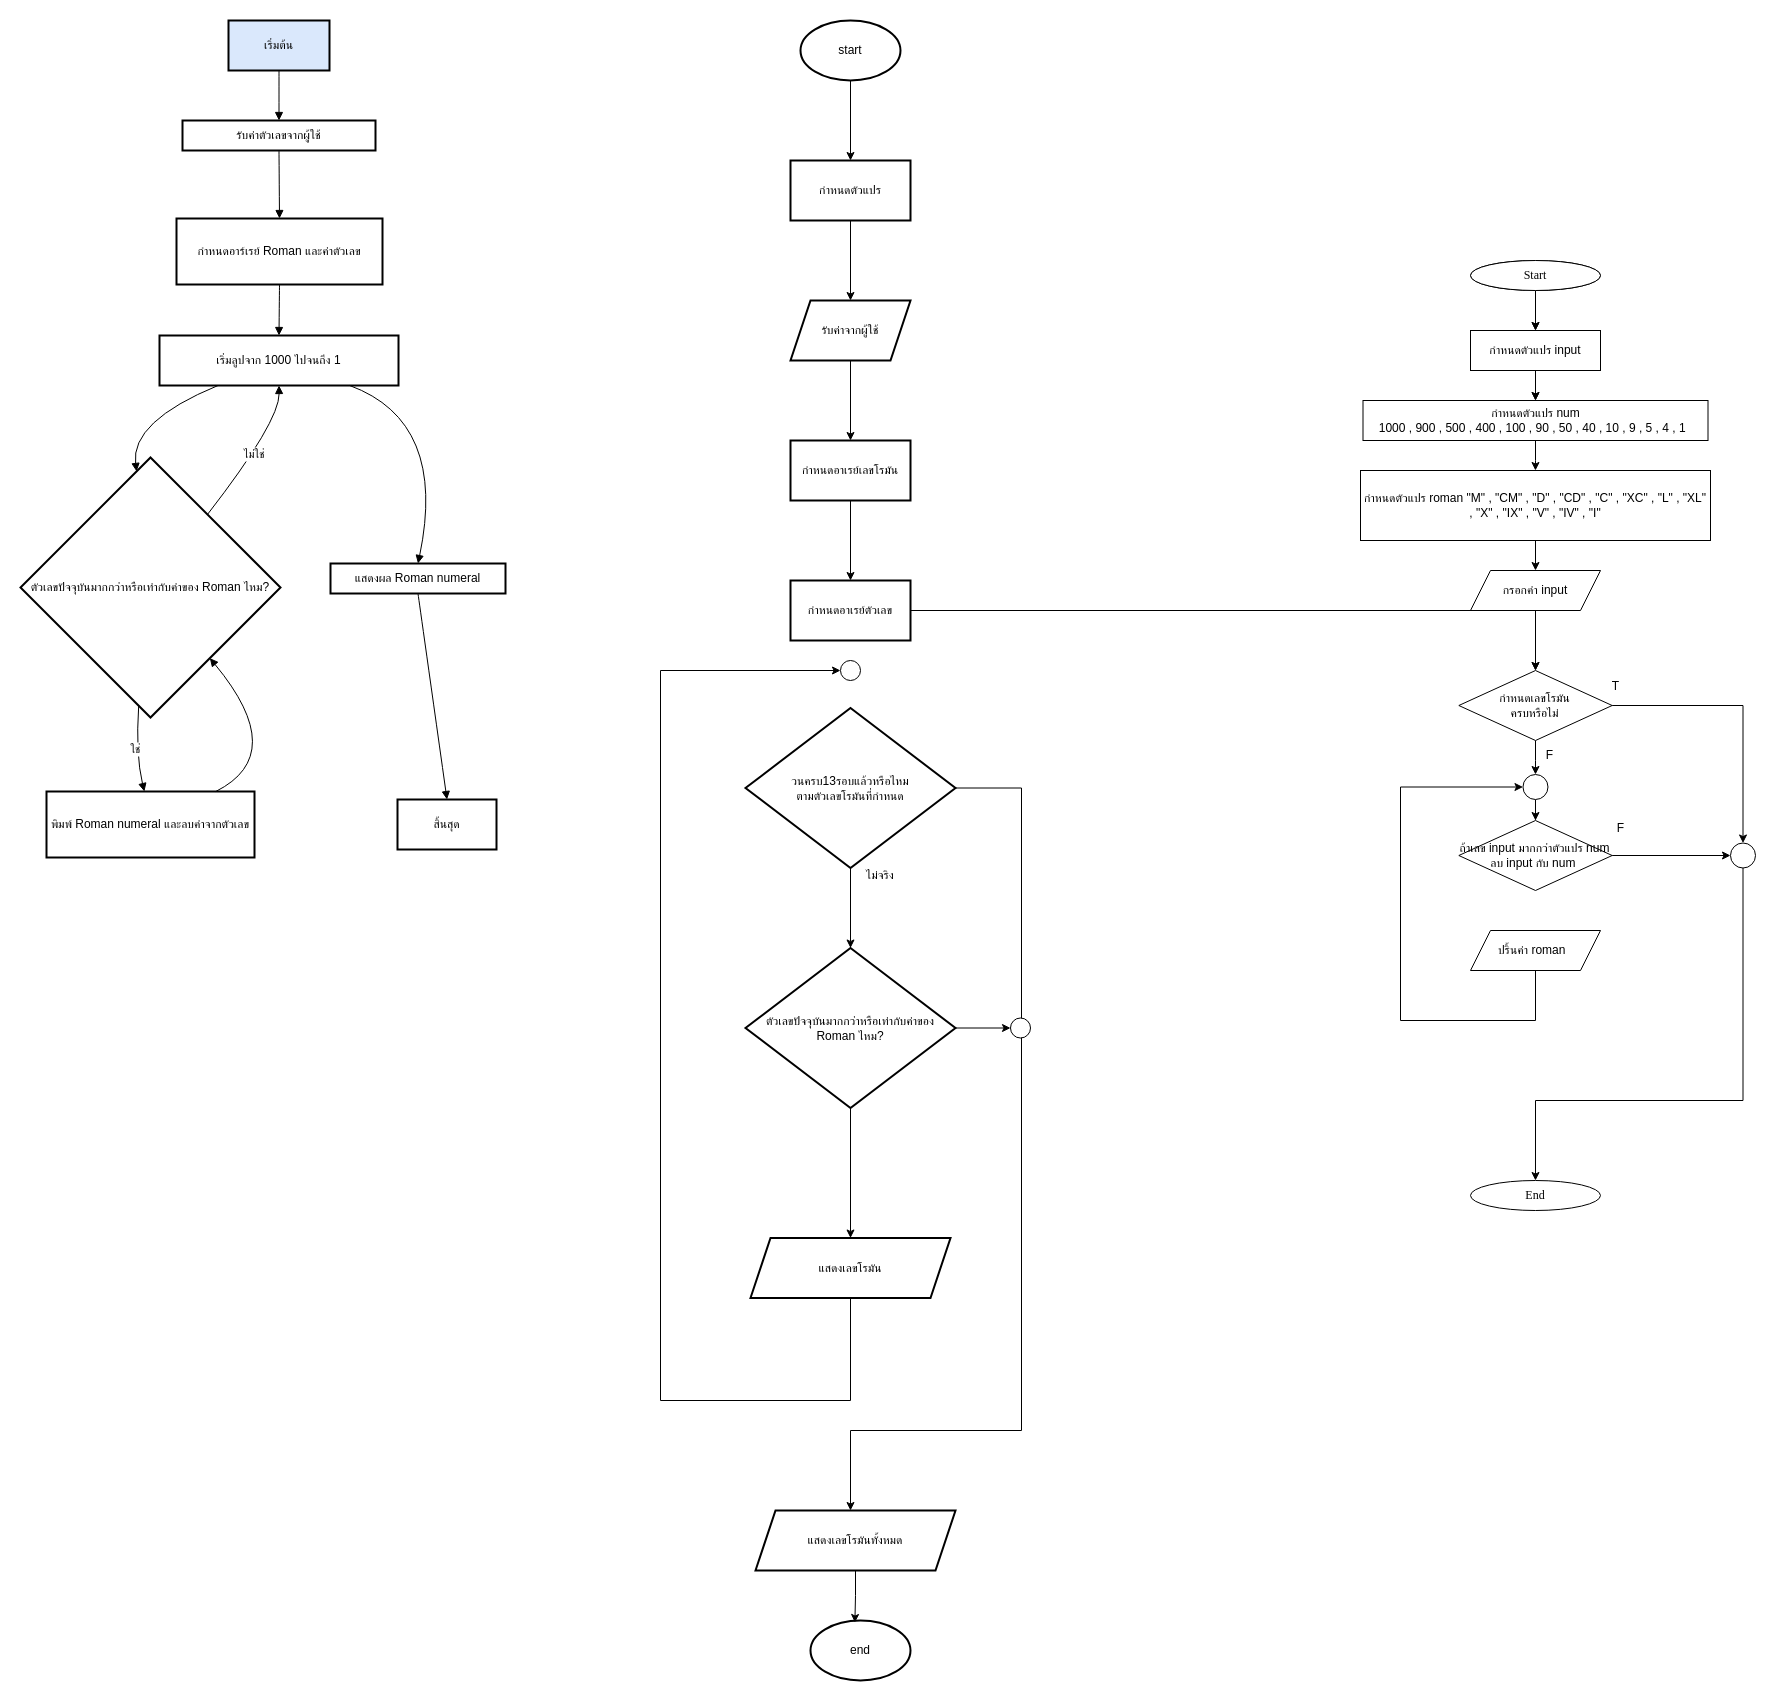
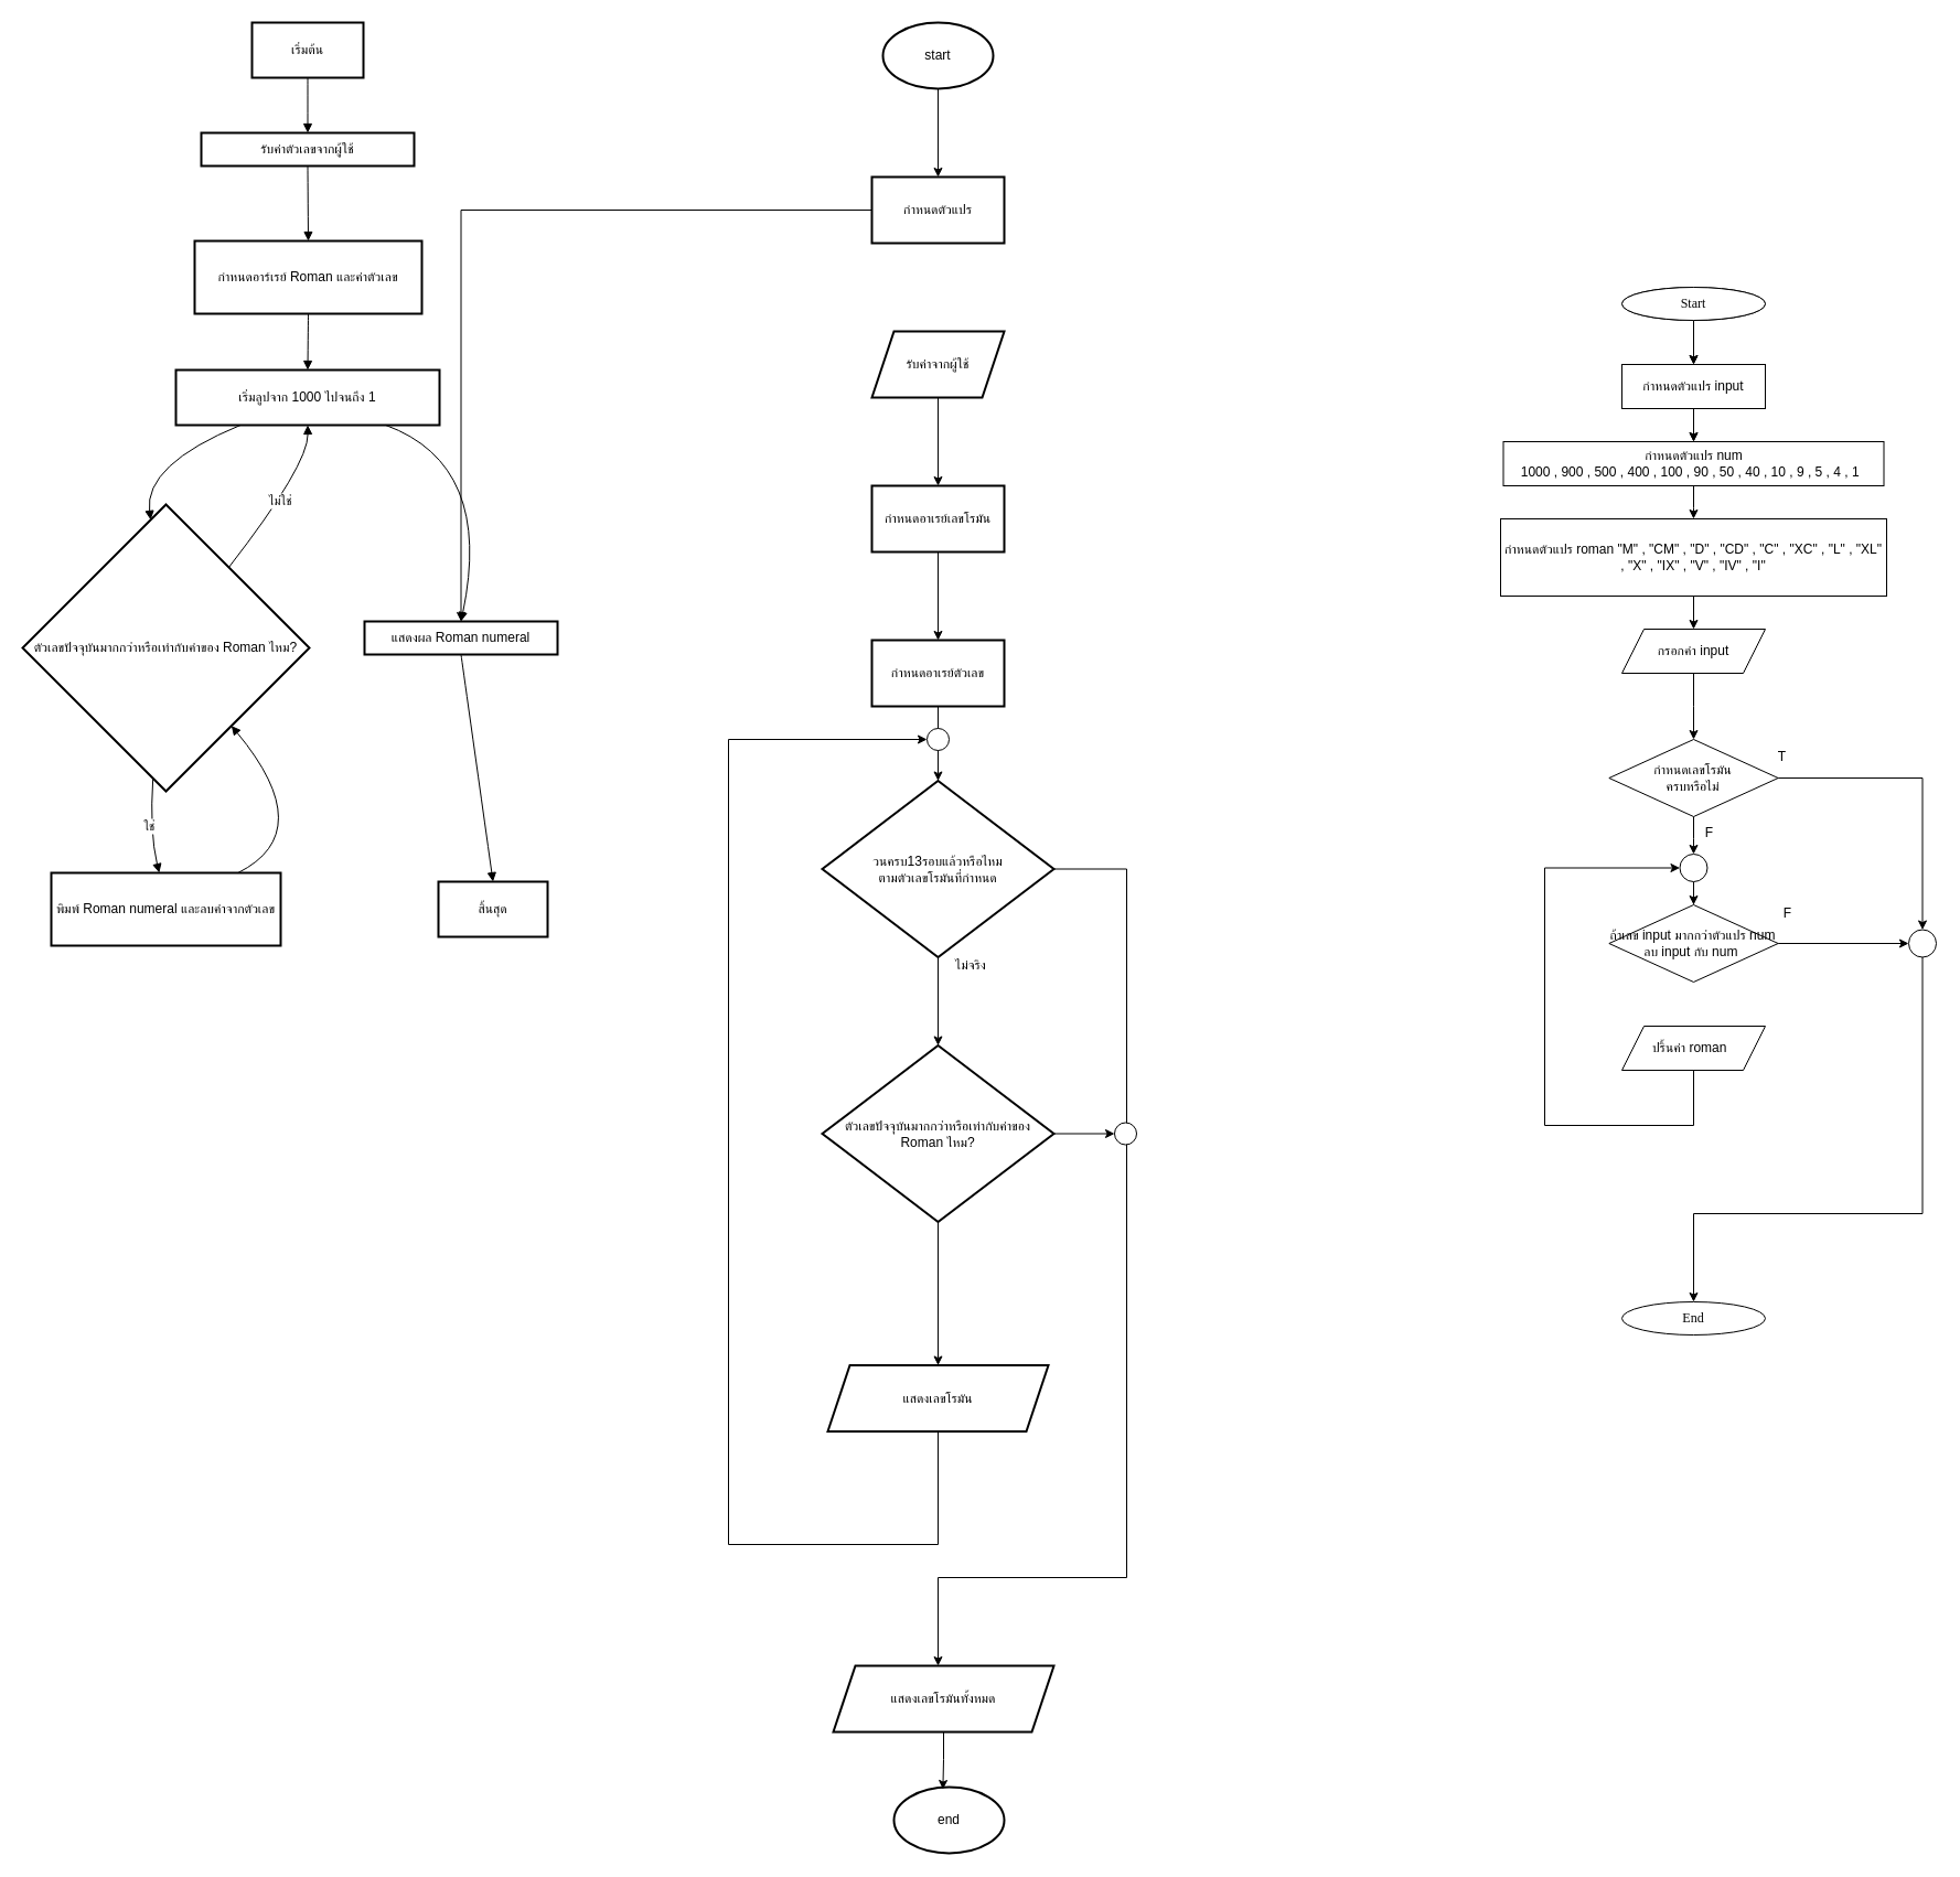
- <mxCell id="2" value="เริ่มต้น" style="whiteSpace=wrap;strokeWidth=2;fillColor=#dae8fc;" vertex="1" parent="1"><mxGeometry x="228" y="20" width="101" height="50" as="geometry" /></mxCell>
+ <mxCell id="2" value="เริ่มต้น" style="whiteSpace=wrap;strokeWidth=2;" vertex="1" parent="1"><mxGeometry x="228" y="20" width="101" height="50" as="geometry" /></mxCell>
- <mxCell id="21" value="" style="edgeStyle=orthogonalEdgeStyle;rounded=0;orthogonalLoop=1;jettySize=auto;html=1;" edge="1" parent="1" source="22" target="24"><mxGeometry relative="1" as="geometry" /></mxCell>
+ <mxCell id="21" value="" style="edgeStyle=orthogonalEdgeStyle;rounded=0;orthogonalLoop=1;jettySize=auto;html=1;" edge="1" parent="1" source="22" target="8"><mxGeometry relative="1" as="geometry" /></mxCell>
- <mxCell id="58" value="" style="edgeStyle=orthogonalEdgeStyle;rounded=0;orthogonalLoop=1;jettySize=auto;html=1;" edge="1" parent="1" source="59" target="45"><mxGeometry relative="1" as="geometry" /></mxCell>
+ <mxCell id="58" value="" style="edgeStyle=orthogonalEdgeStyle;rounded=0;orthogonalLoop=1;jettySize=auto;html=1;" edge="1" parent="1" source="59" target="62"><mxGeometry relative="1" as="geometry" /></mxCell>
